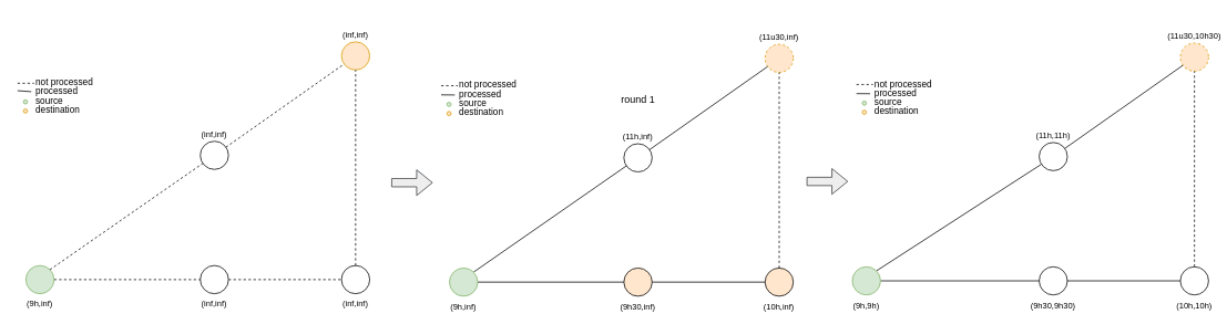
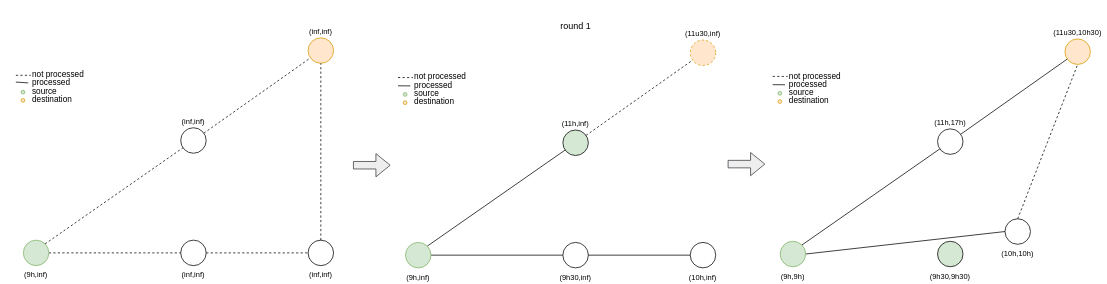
- <mxCell id="32" value="(11u30,10h30)" style="ellipse;whiteSpace=wrap;html=1;aspect=fixed;labelPosition=center;verticalLabelPosition=top;align=center;verticalAlign=bottom;fillColor=#ffe6cc;strokeColor=#d79b00;fontSize=10;dashed=1;" vertex="1" parent="1"><mxGeometry x="1420" y="51.5" width="34" height="34" as="geometry" /></mxCell>
+ <mxCell id="32" value="(11u30,10h30)" style="ellipse;whiteSpace=wrap;html=1;aspect=fixed;labelPosition=center;verticalLabelPosition=top;align=center;verticalAlign=bottom;fillColor=#ffe6cc;strokeColor=#d79b00;fontSize=10;" vertex="1" parent="1"><mxGeometry x="1420" y="51.5" width="34" height="34" as="geometry" /></mxCell>
- <mxCell id="31" value="round 1" style="text;html=1;align=center;verticalAlign=middle;resizable=0;points=[];autosize=1;strokeColor=none;fillColor=none;" vertex="1" parent="1"><mxGeometry x="737" y="105" width="60" height="30" as="geometry" /></mxCell>
+ <mxCell id="31" value="round 1" style="text;html=1;align=center;verticalAlign=middle;resizable=0;points=[];autosize=1;strokeColor=none;fillColor=none;" vertex="1" parent="1"><mxGeometry x="737" width="60" height="30" as="geometry" y="20" /></mxCell>
- <mxCell id="18" value="" style="endArrow=none;html=1;rounded=0;startArrow=none;" edge="1" parent="1" source="19" target="16"><mxGeometry width="50" height="50" relative="1" as="geometry"><mxPoint x="582" y="363" as="sourcePoint" /><mxPoint x="882" y="293" as="targetPoint" /></mxGeometry></mxCell>
+ <mxCell id="18" value="" style="endArrow=none;html=1;rounded=0;startArrow=none;dashed=1;" edge="1" parent="1" source="19" target="16"><mxGeometry width="50" height="50" relative="1" as="geometry"><mxPoint x="582" y="363" as="sourcePoint" /><mxPoint x="882" y="293" as="targetPoint" /></mxGeometry></mxCell>
- <mxCell id="35" value="(11h,11h)" style="ellipse;whiteSpace=wrap;html=1;aspect=fixed;labelPosition=center;verticalLabelPosition=top;align=center;verticalAlign=bottom;fontSize=10;" vertex="1" parent="1"><mxGeometry x="1250" y="171.5" width="34" height="34" as="geometry" /></mxCell>
+ <mxCell id="35" value="(11h,17h)" style="ellipse;whiteSpace=wrap;html=1;aspect=fixed;labelPosition=center;verticalLabelPosition=top;align=center;verticalAlign=bottom;fontSize=10;" vertex="1" parent="1"><mxGeometry x="1250" y="171.5" width="34" height="34" as="geometry" /></mxCell>
- <mxCell id="19" value="(11h,inf)" style="ellipse;whiteSpace=wrap;html=1;aspect=fixed;labelPosition=center;verticalLabelPosition=top;align=center;verticalAlign=bottom;fontSize=10;" vertex="1" parent="1"><mxGeometry x="750" y="173" width="34" height="34" as="geometry" /></mxCell>
+ <mxCell id="19" value="(11h,inf)" style="ellipse;whiteSpace=wrap;html=1;aspect=fixed;labelPosition=center;verticalLabelPosition=top;align=center;verticalAlign=bottom;fontSize=10;fillColor=#d5e8d4;" vertex="1" parent="1"><mxGeometry x="750" y="173" width="34" height="34" as="geometry" /></mxCell>
- <mxCell id="24" value="" style="endArrow=none;dashed=1;html=1;rounded=0;exitX=0.5;exitY=0;exitDx=0;exitDy=0;entryX=0.5;entryY=1;entryDx=0;entryDy=0;" edge="1" parent="1" source="21" target="16"><mxGeometry width="50" height="50" relative="1" as="geometry"><mxPoint x="960" y="333" as="sourcePoint" /><mxPoint x="890" y="293" as="targetPoint" /></mxGeometry></mxCell>
- <mxCell id="39" value="(9h,9h)" style="ellipse;whiteSpace=wrap;html=1;aspect=fixed;labelPosition=center;verticalLabelPosition=bottom;align=center;verticalAlign=top;labelBackgroundColor=none;fillColor=#d5e8d4;strokeColor=#82b366;fontSize=10;" vertex="1" parent="1"><mxGeometry x="1025" y="321.5" width="34" height="34" as="geometry" /></mxCell>
+ <mxCell id="39" value="(9h,9h)" style="ellipse;whiteSpace=wrap;html=1;aspect=fixed;labelPosition=center;verticalLabelPosition=bottom;align=center;verticalAlign=top;labelBackgroundColor=none;fillColor=#d5e8d4;strokeColor=#82b366;fontSize=10;" vertex="1" parent="1"><mxGeometry x="1040" y="321.5" width="34" height="34" as="geometry" /></mxCell>
- <mxCell id="38" value="(9h30,9h30)" style="ellipse;whiteSpace=wrap;html=1;aspect=fixed;rotation=0;labelPosition=center;verticalLabelPosition=bottom;align=center;verticalAlign=top;fontSize=10;" vertex="1" parent="1"><mxGeometry x="1250" y="321.5" width="34" height="34" as="geometry" /></mxCell>
+ <mxCell id="38" value="(9h30,9h30)" style="ellipse;whiteSpace=wrap;html=1;aspect=fixed;rotation=0;labelPosition=center;verticalLabelPosition=bottom;align=center;verticalAlign=top;fontSize=10;fillColor=#d5e8d4;" vertex="1" parent="1"><mxGeometry x="1250" y="321.5" width="34" height="34" as="geometry" /></mxCell>
- <mxCell id="37" value="(10h,10h)" style="ellipse;whiteSpace=wrap;html=1;aspect=fixed;labelPosition=center;verticalLabelPosition=bottom;align=center;verticalAlign=top;fontSize=10;" vertex="1" parent="1"><mxGeometry x="1420" y="321.5" width="34" height="34" as="geometry" /></mxCell>
+ <mxCell id="37" value="(10h,10h)" style="ellipse;whiteSpace=wrap;html=1;aspect=fixed;labelPosition=center;verticalLabelPosition=bottom;align=center;verticalAlign=top;fontSize=10;" vertex="1" parent="1"><mxGeometry x="1340" y="291.5" width="34" height="34" as="geometry" /></mxCell>
- <mxCell id="22" value="(9h30,inf)" style="ellipse;whiteSpace=wrap;html=1;aspect=fixed;rotation=0;labelPosition=center;verticalLabelPosition=bottom;align=center;verticalAlign=top;fontSize=10;fillColor=#ffe6cc;" vertex="1" parent="1"><mxGeometry x="750" y="323" width="34" height="34" as="geometry" /></mxCell>
+ <mxCell id="22" value="(9h30,inf)" style="ellipse;whiteSpace=wrap;html=1;aspect=fixed;rotation=0;labelPosition=center;verticalLabelPosition=bottom;align=center;verticalAlign=top;fontSize=10;" vertex="1" parent="1"><mxGeometry x="750" y="323" width="34" height="34" as="geometry" /></mxCell>
- <mxCell id="21" value="(10h,inf)" style="ellipse;whiteSpace=wrap;html=1;aspect=fixed;labelPosition=center;verticalLabelPosition=bottom;align=center;verticalAlign=top;fontSize=10;fillColor=#ffe6cc;" vertex="1" parent="1"><mxGeometry x="920" y="323" width="34" height="34" as="geometry" /></mxCell>
+ <mxCell id="21" value="(10h,inf)" style="ellipse;whiteSpace=wrap;html=1;aspect=fixed;labelPosition=center;verticalLabelPosition=bottom;align=center;verticalAlign=top;fontSize=10;" vertex="1" parent="1"><mxGeometry x="920" y="323" width="34" height="34" as="geometry" /></mxCell>
